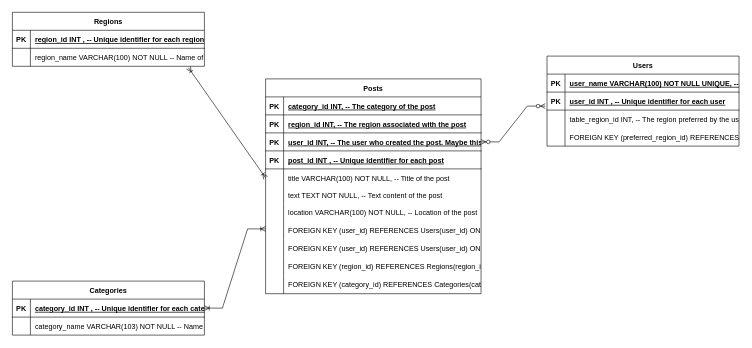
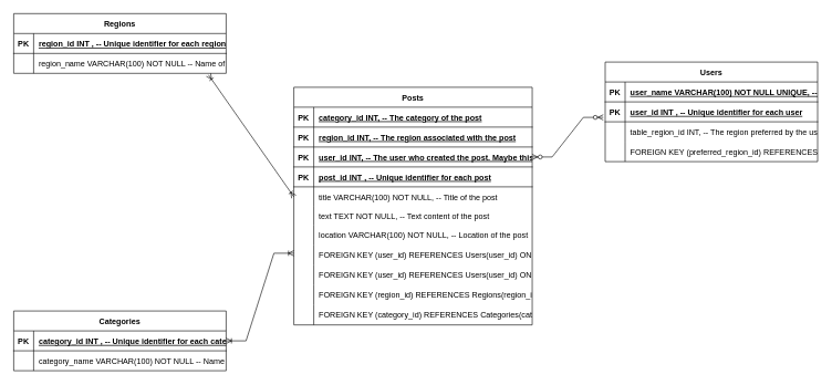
- <mxCell id="29" value="category_name VARCHAR(103) NOT NULL -- Name of the category" style="shape=partialRectangle;overflow=hidden;connectable=0;fillColor=none;align=left;strokeColor=inherit;top=0;left=0;bottom=0;right=0;spacingLeft=6;" vertex="1" parent="27"><mxGeometry x="30" width="290" height="30" as="geometry"><mxRectangle width="290" height="30" as="alternateBounds" /></mxGeometry></mxCell>
+ <mxCell id="29" value="category_name VARCHAR(100) NOT NULL -- Name of the category" style="shape=partialRectangle;overflow=hidden;connectable=0;fillColor=none;align=left;strokeColor=inherit;top=0;left=0;bottom=0;right=0;spacingLeft=6;" vertex="1" parent="27"><mxGeometry x="30" width="290" height="30" as="geometry"><mxRectangle width="290" height="30" as="alternateBounds" /></mxGeometry></mxCell>
